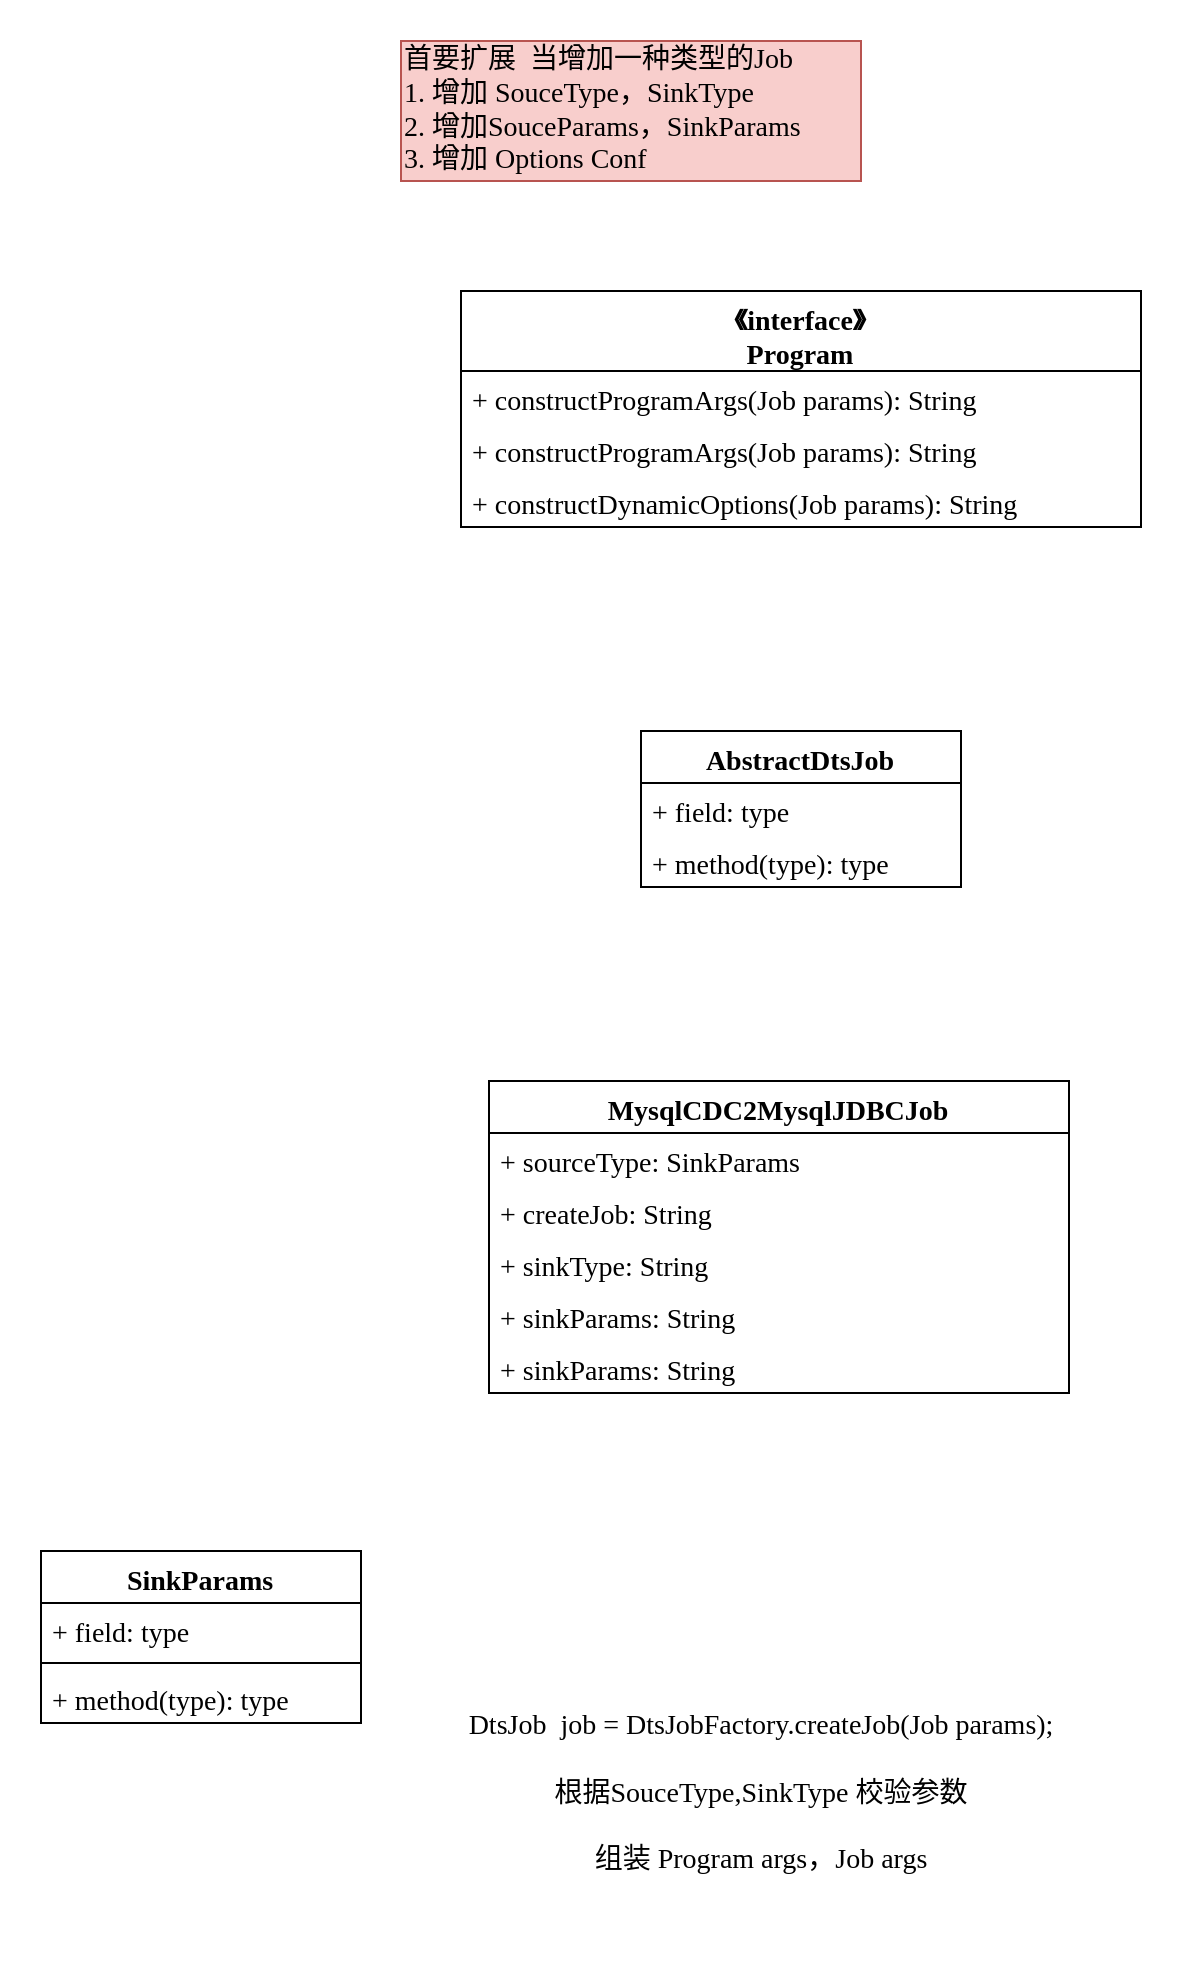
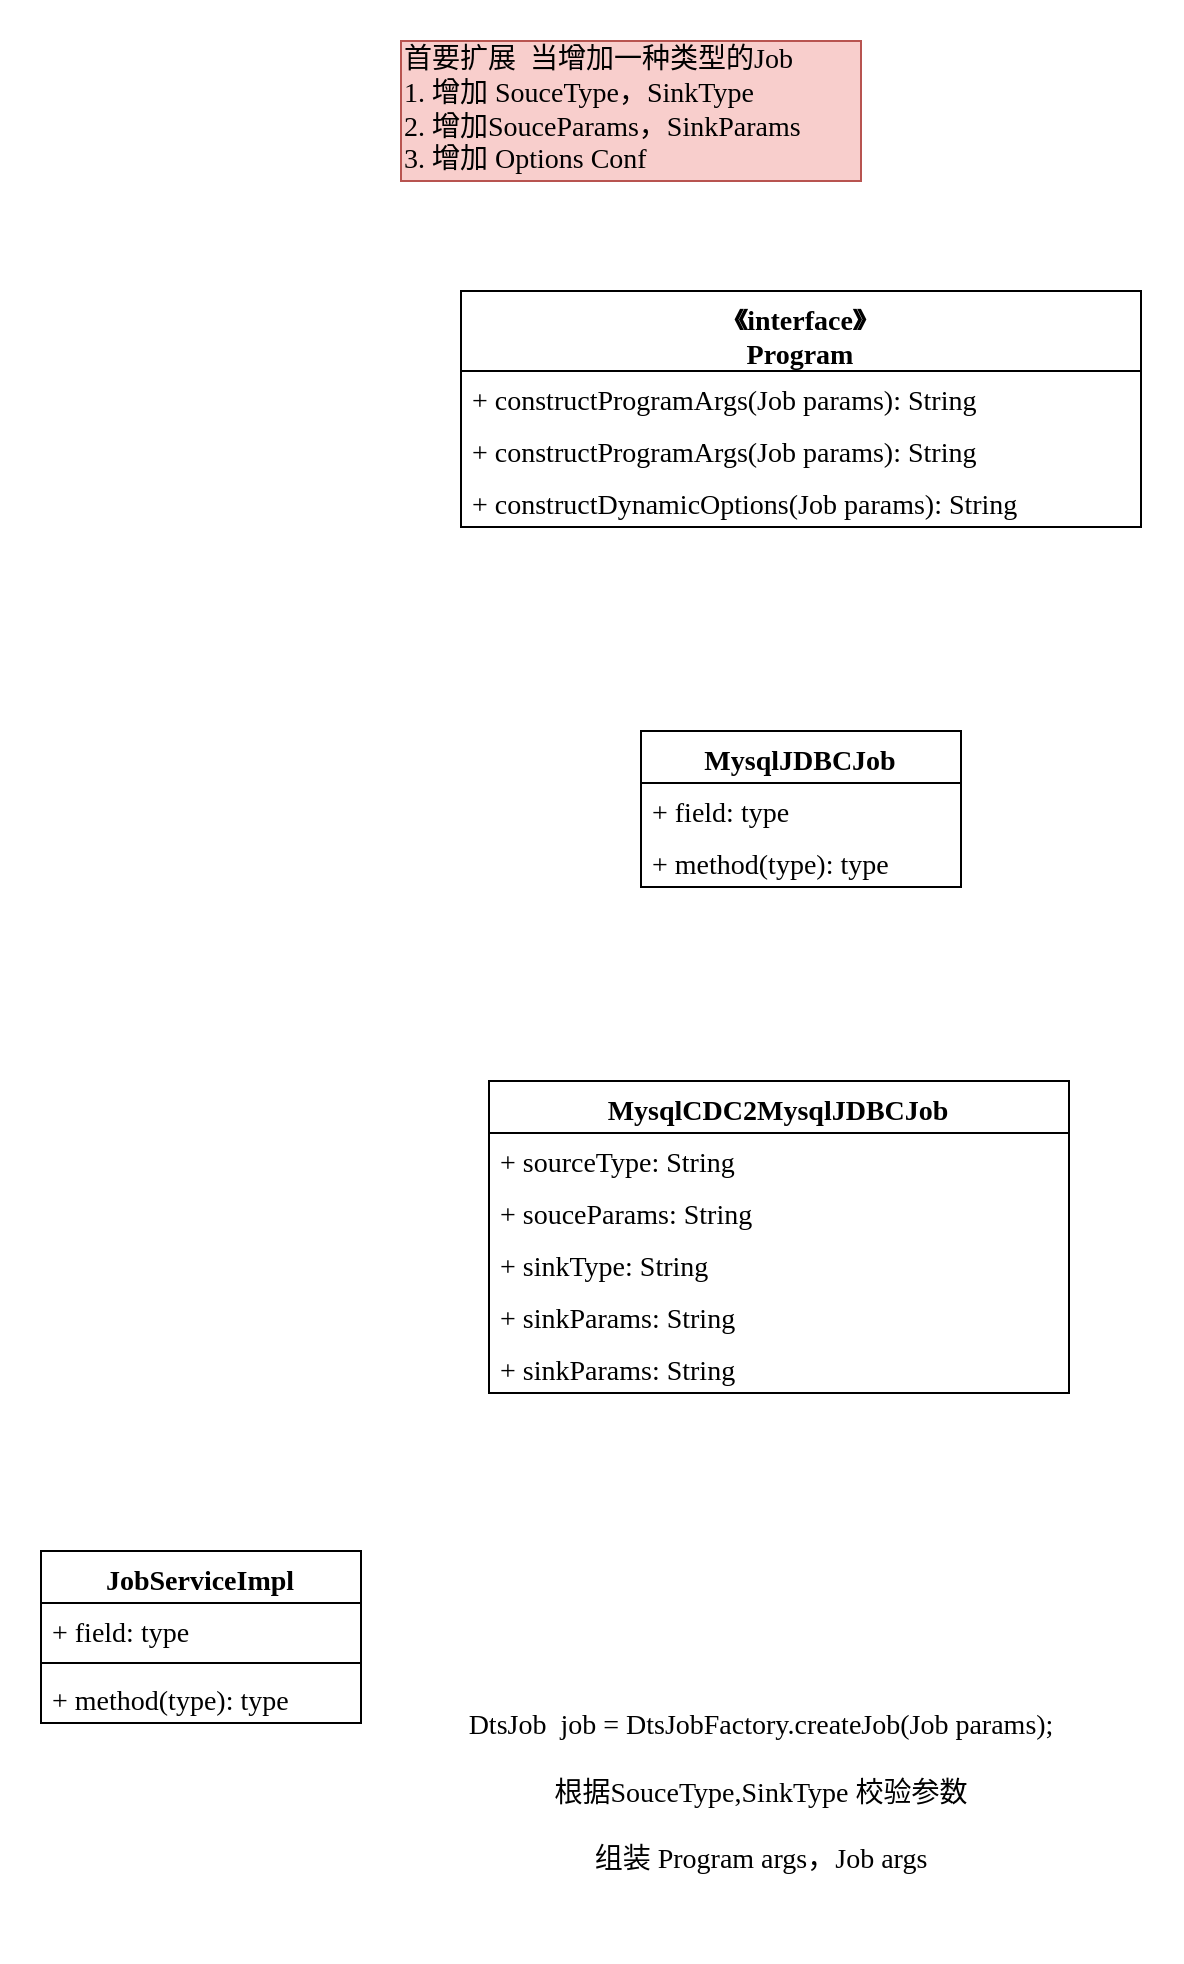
- <mxCell id="17" value="AbstractDtsJob" style="swimlane;fontStyle=1;align=center;verticalAlign=top;childLayout=stackLayout;horizontal=1;startSize=26;horizontalStack=0;resizeParent=1;resizeParentMax=0;resizeLast=0;collapsible=1;marginBottom=0;fontFamily=Comic Sans MS;fontSize=14;" vertex="1" parent="1"><mxGeometry x="320" y="365" width="160" height="78" as="geometry" /></mxCell>
+ <mxCell id="17" value="MysqlJDBCJob" style="swimlane;fontStyle=1;align=center;verticalAlign=top;childLayout=stackLayout;horizontal=1;startSize=26;horizontalStack=0;resizeParent=1;resizeParentMax=0;resizeLast=0;collapsible=1;marginBottom=0;fontFamily=Comic Sans MS;fontSize=14;" vertex="1" parent="1"><mxGeometry x="320" y="365" width="160" height="78" as="geometry" /></mxCell>
- <mxCell id="8" value="+ sourceType: SinkParams" style="text;strokeColor=none;fillColor=none;align=left;verticalAlign=top;spacingLeft=4;spacingRight=4;overflow=hidden;rotatable=0;points=[[0,0.5],[1,0.5]];portConstraint=eastwest;fontFamily=Comic Sans MS;fontSize=14;" vertex="1" parent="7"><mxGeometry y="26" width="290" height="26" as="geometry" /></mxCell>
+ <mxCell id="8" value="+ sourceType: String" style="text;strokeColor=none;fillColor=none;align=left;verticalAlign=top;spacingLeft=4;spacingRight=4;overflow=hidden;rotatable=0;points=[[0,0.5],[1,0.5]];portConstraint=eastwest;fontFamily=Comic Sans MS;fontSize=14;" vertex="1" parent="7"><mxGeometry y="26" width="290" height="26" as="geometry" /></mxCell>
- <mxCell id="9" value="+ createJob: String" style="text;strokeColor=none;fillColor=none;align=left;verticalAlign=top;spacingLeft=4;spacingRight=4;overflow=hidden;rotatable=0;points=[[0,0.5],[1,0.5]];portConstraint=eastwest;fontFamily=Comic Sans MS;fontSize=14;" vertex="1" parent="7"><mxGeometry y="52" width="290" height="26" as="geometry" /></mxCell>
+ <mxCell id="9" value="+ souceParams: String" style="text;strokeColor=none;fillColor=none;align=left;verticalAlign=top;spacingLeft=4;spacingRight=4;overflow=hidden;rotatable=0;points=[[0,0.5],[1,0.5]];portConstraint=eastwest;fontFamily=Comic Sans MS;fontSize=14;" vertex="1" parent="7"><mxGeometry y="52" width="290" height="26" as="geometry" /></mxCell>
- <mxCell id="13" value="SinkParams" style="swimlane;fontStyle=1;align=center;verticalAlign=top;childLayout=stackLayout;horizontal=1;startSize=26;horizontalStack=0;resizeParent=1;resizeParentMax=0;resizeLast=0;collapsible=1;marginBottom=0;fontFamily=Comic Sans MS;fontSize=14;" vertex="1" parent="1"><mxGeometry x="20" y="775" width="160" height="86" as="geometry" /></mxCell>
+ <mxCell id="13" value="JobServiceImpl" style="swimlane;fontStyle=1;align=center;verticalAlign=top;childLayout=stackLayout;horizontal=1;startSize=26;horizontalStack=0;resizeParent=1;resizeParentMax=0;resizeLast=0;collapsible=1;marginBottom=0;fontFamily=Comic Sans MS;fontSize=14;" vertex="1" parent="1"><mxGeometry x="20" y="775" width="160" height="86" as="geometry" /></mxCell>
